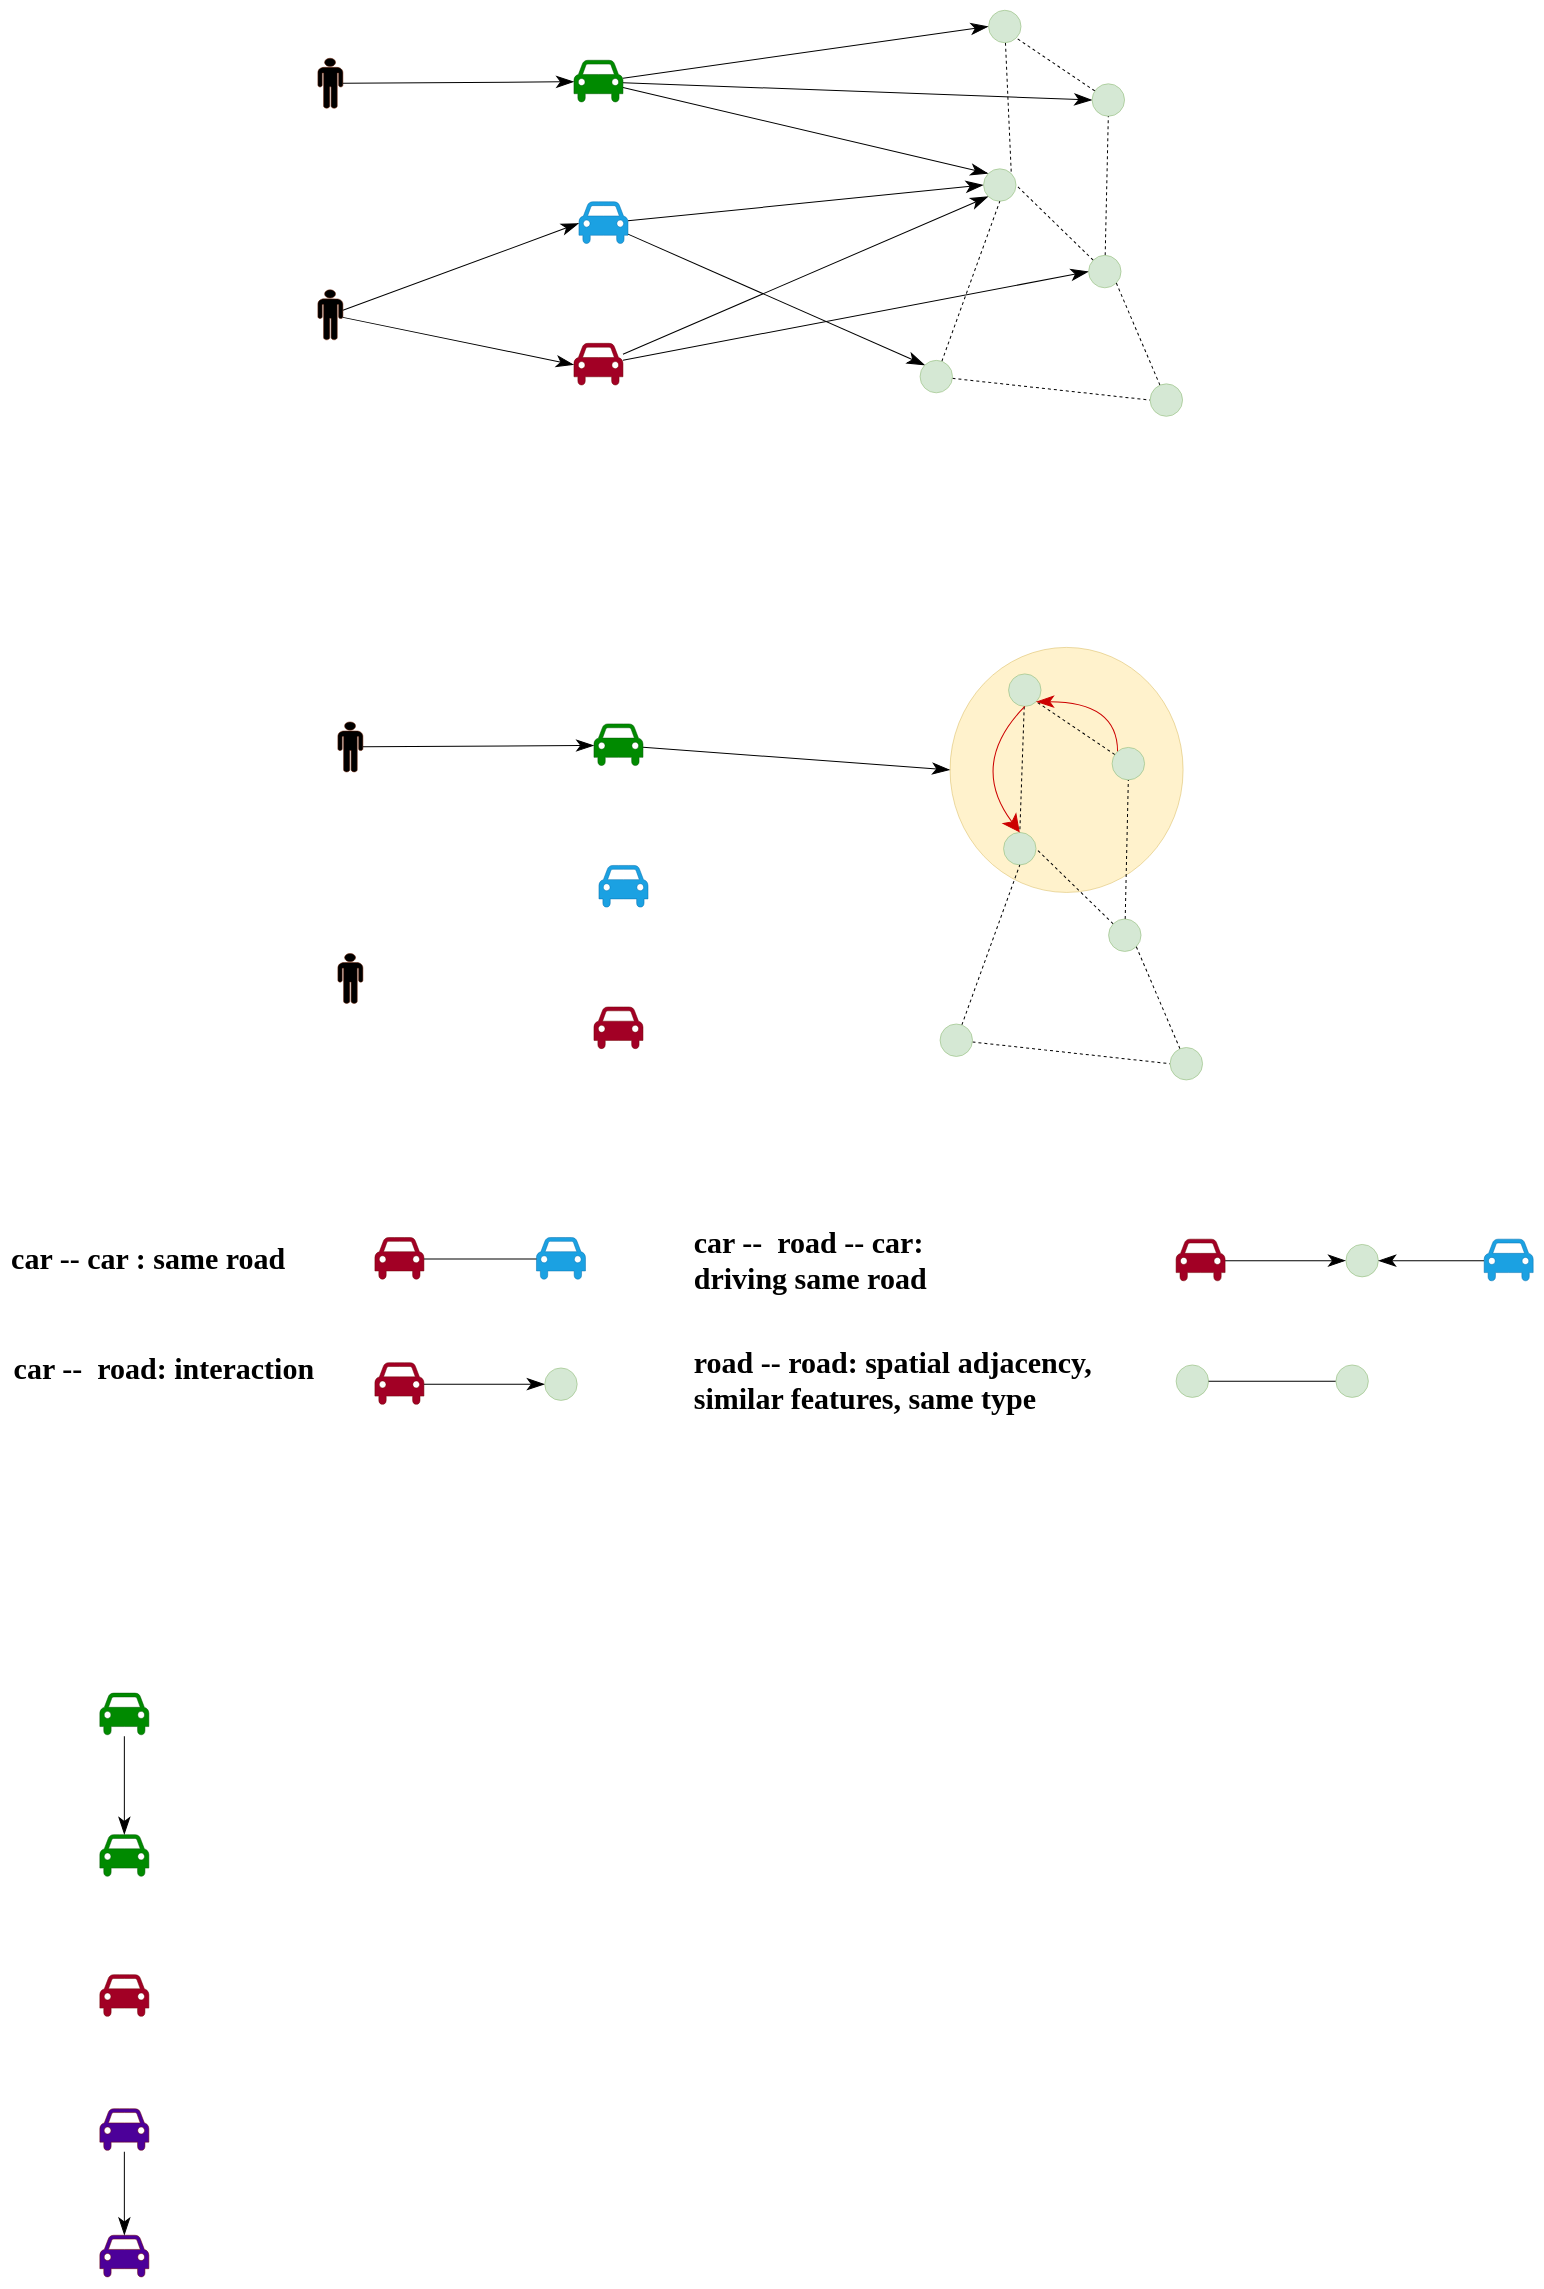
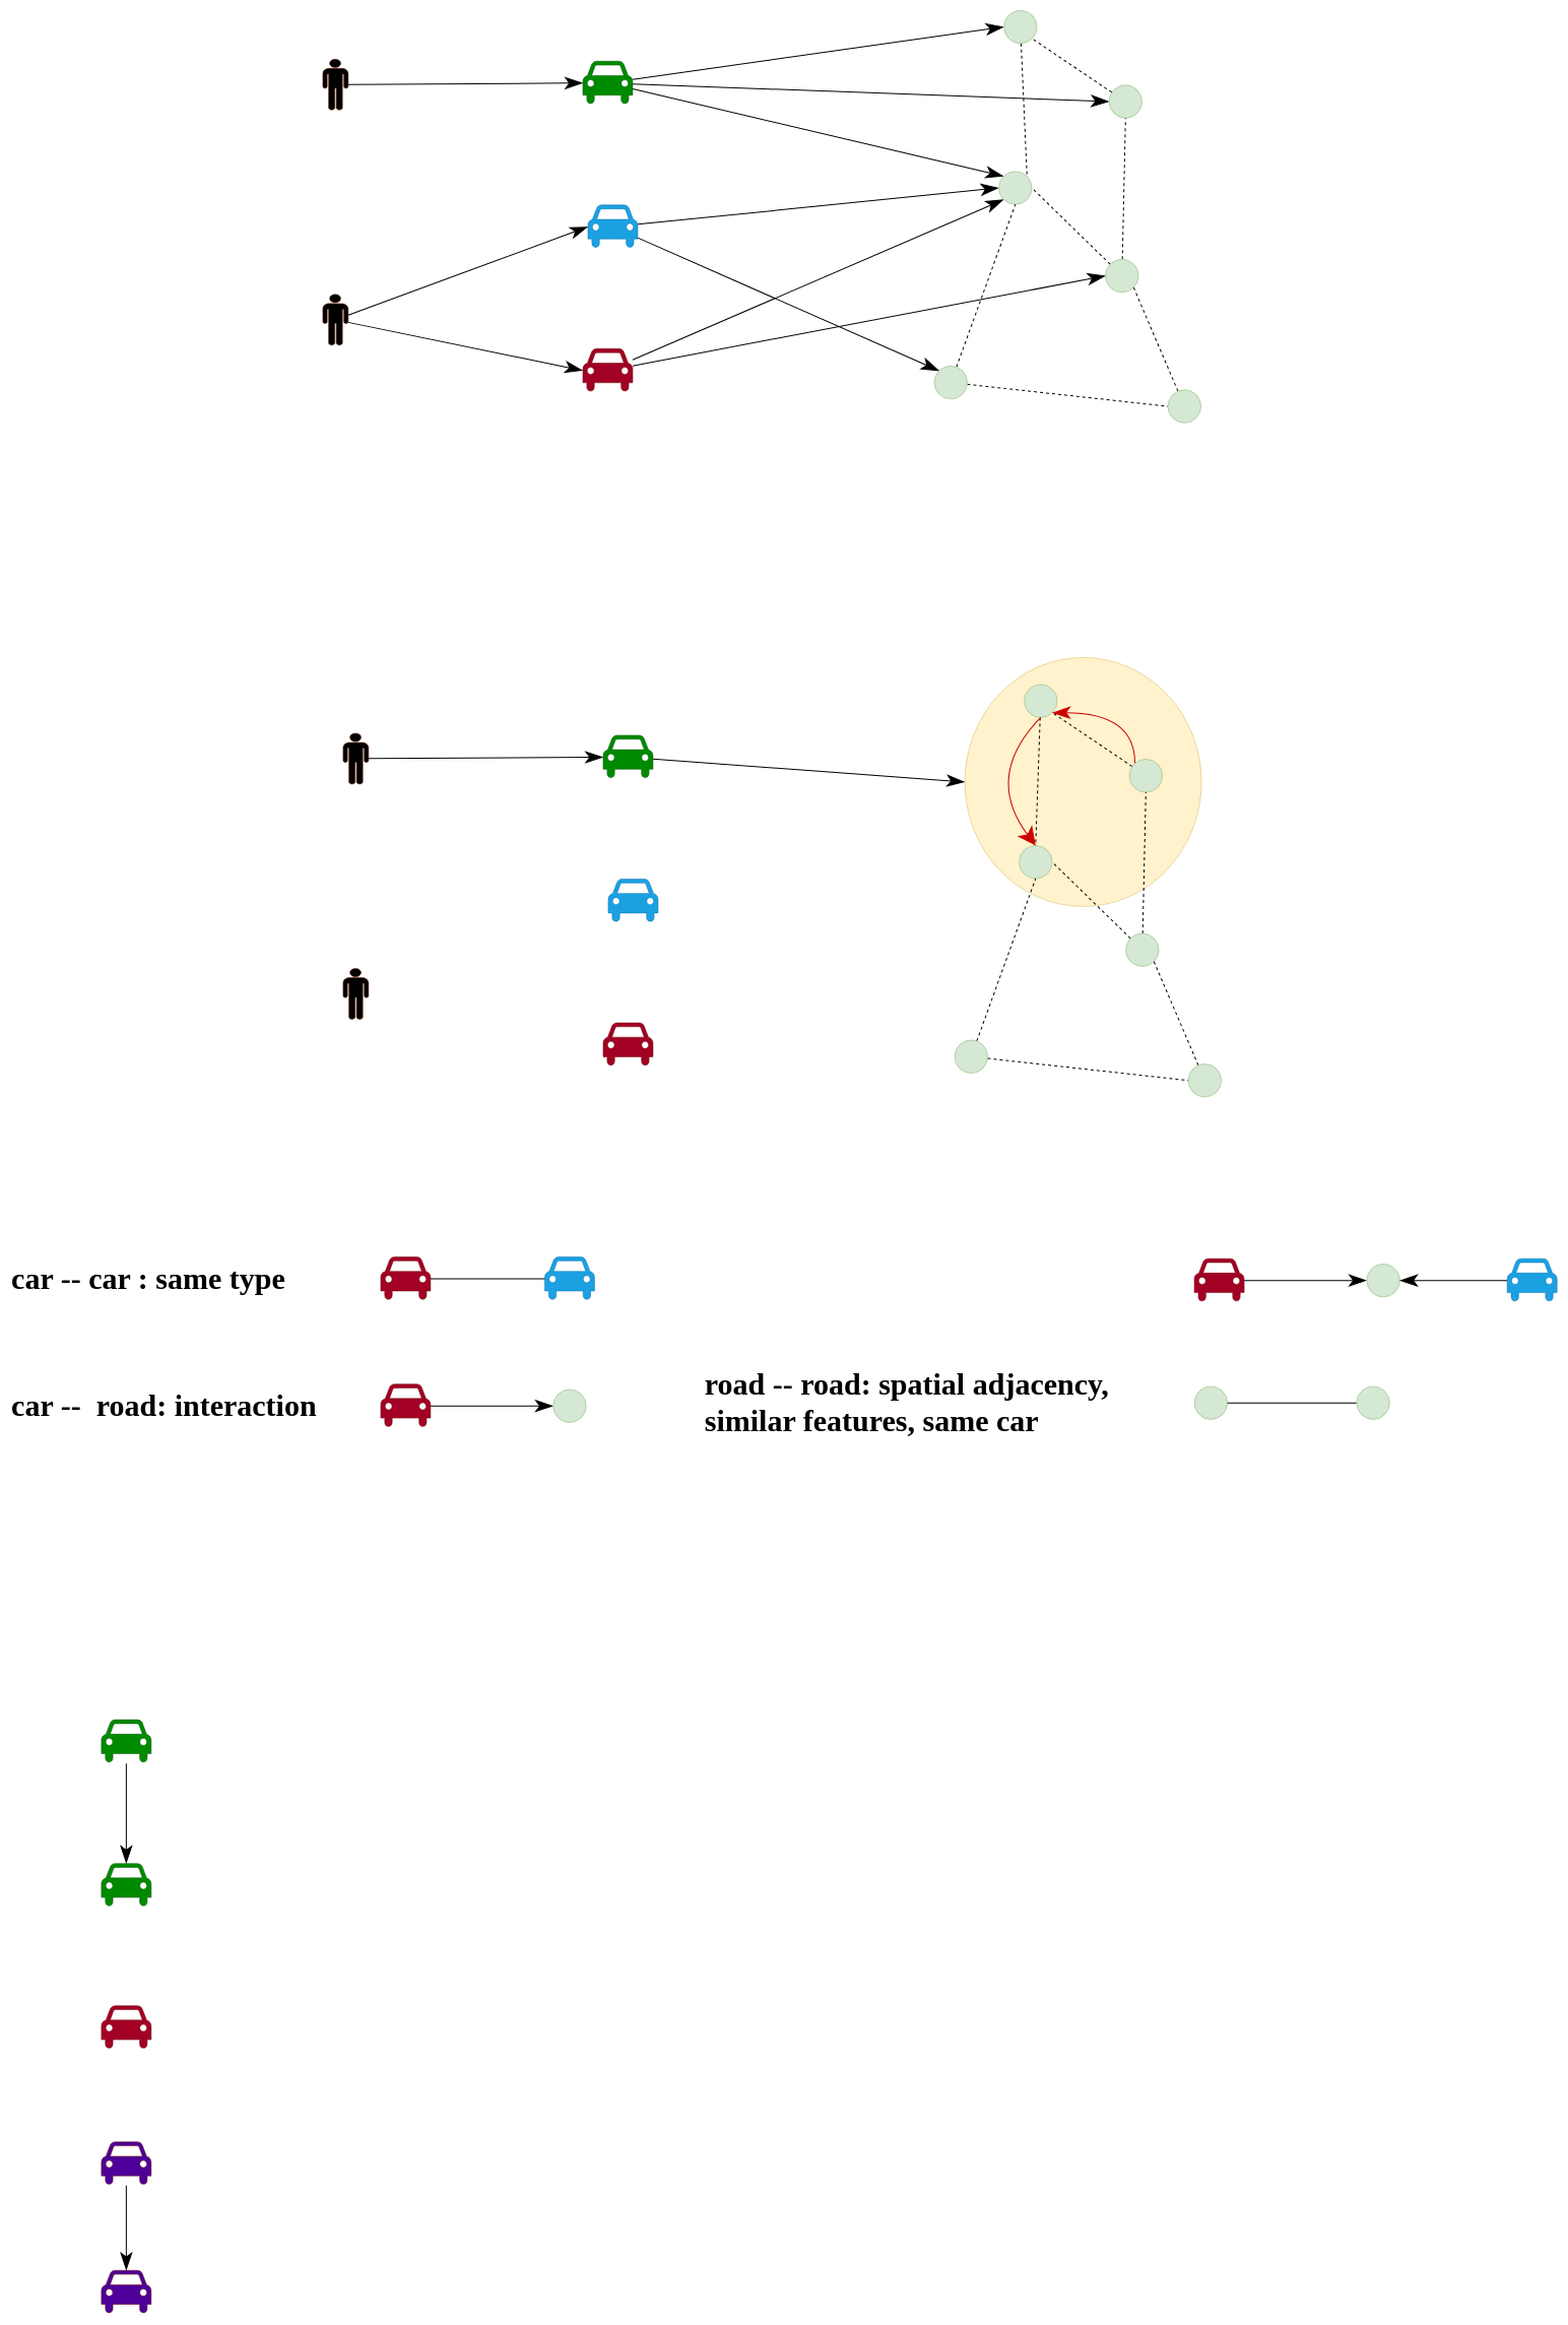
- <mxCell id="55" value="&lt;font size=&quot;1&quot; face=&quot;Times New Roman&quot;&gt;&lt;b style=&quot;font-size: 60px;&quot;&gt;car -- car : same road&lt;/b&gt;&lt;/font&gt;" style="text;html=1;strokeColor=none;fillColor=none;align=left;verticalAlign=middle;whiteSpace=wrap;rounded=0;fontSize=11;fontFamily=Helvetica;fontColor=default;" vertex="1" parent="1"><mxGeometry x="20" y="2437.75" width="595" height="158.5" as="geometry" /></mxCell>
+ <mxCell id="55" value="&lt;font size=&quot;1&quot; face=&quot;Times New Roman&quot;&gt;&lt;b style=&quot;font-size: 60px;&quot;&gt;car -- car : same type&lt;/b&gt;&lt;/font&gt;" style="text;html=1;strokeColor=none;fillColor=none;align=left;verticalAlign=middle;whiteSpace=wrap;rounded=0;fontSize=11;fontFamily=Helvetica;fontColor=default;" vertex="1" parent="1"><mxGeometry x="20" y="2437.75" width="595" height="158.5" as="geometry" /></mxCell>
- <mxCell id="57" value="&lt;font size=&quot;1&quot; face=&quot;Times New Roman&quot;&gt;&lt;b style=&quot;font-size: 60px;&quot;&gt;car --&amp;nbsp; road -- car: driving same road&lt;/b&gt;&lt;/font&gt;" style="text;html=1;strokeColor=none;fillColor=none;align=left;verticalAlign=middle;whiteSpace=wrap;rounded=0;fontSize=11;fontFamily=Helvetica;fontColor=default;" vertex="1" parent="1"><mxGeometry x="1385" y="2441" width="655" height="158.5" as="geometry" /></mxCell>
- <mxCell id="56" value="&lt;font size=&quot;1&quot; face=&quot;Times New Roman&quot;&gt;&lt;b style=&quot;font-size: 60px;&quot;&gt;car --&amp;nbsp; road: interaction&amp;nbsp;&lt;/b&gt;&lt;/font&gt;" style="text;html=1;strokeColor=none;fillColor=none;align=left;verticalAlign=middle;whiteSpace=wrap;rounded=0;fontSize=11;fontFamily=Helvetica;fontColor=default;" vertex="1" parent="1"><mxGeometry x="25" y="2658" width="655" height="158.5" as="geometry" /></mxCell>
+ <mxCell id="56" value="&lt;font size=&quot;1&quot; face=&quot;Times New Roman&quot;&gt;&lt;b style=&quot;font-size: 60px;&quot;&gt;car --&amp;nbsp; road: interaction&amp;nbsp;&lt;/b&gt;&lt;/font&gt;" style="text;html=1;strokeColor=none;fillColor=none;align=left;verticalAlign=middle;whiteSpace=wrap;rounded=0;fontSize=11;fontFamily=Helvetica;fontColor=default;" vertex="1" parent="1"><mxGeometry x="20" y="2688" width="655" height="158.5" as="geometry" /></mxCell>
- <mxCell id="58" value="&lt;font size=&quot;1&quot; face=&quot;Times New Roman&quot;&gt;&lt;b style=&quot;font-size: 60px;&quot;&gt;road -- road: spatial adjacency, similar features, same type&lt;/b&gt;&lt;/font&gt;" style="text;html=1;strokeColor=none;fillColor=none;align=left;verticalAlign=middle;whiteSpace=wrap;rounded=0;fontSize=11;fontFamily=Helvetica;fontColor=default;" vertex="1" parent="1"><mxGeometry x="1385" y="2682" width="841" height="158.5" as="geometry" /></mxCell>
+ <mxCell id="58" value="&lt;font size=&quot;1&quot; face=&quot;Times New Roman&quot;&gt;&lt;b style=&quot;font-size: 60px;&quot;&gt;road -- road: spatial adjacency, similar features, same car&lt;/b&gt;&lt;/font&gt;" style="text;html=1;strokeColor=none;fillColor=none;align=left;verticalAlign=middle;whiteSpace=wrap;rounded=0;fontSize=11;fontFamily=Helvetica;fontColor=default;" vertex="1" parent="1"><mxGeometry x="1385" y="2682" width="841" height="158.5" as="geometry" /></mxCell>
